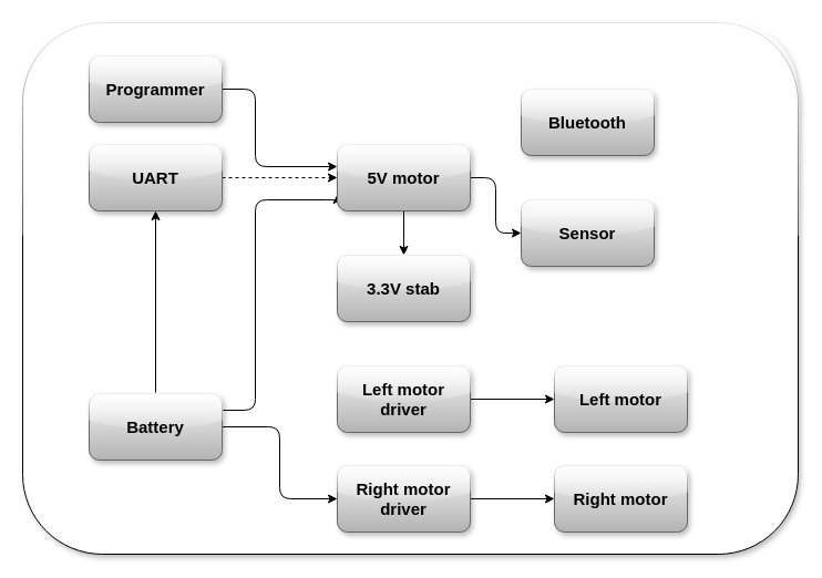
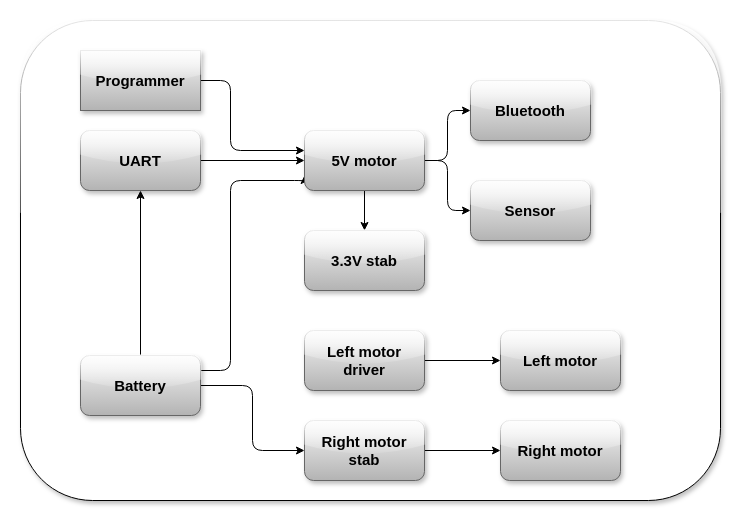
- <mxCell id="21" value="&lt;font color=&quot;#000000&quot;&gt;&lt;span style=&quot;font-size: 15px;&quot;&gt;&lt;b&gt;Programmer&lt;/b&gt;&lt;/span&gt;&lt;/font&gt;" style="rounded=1;whiteSpace=wrap;html=1;glass=1;shadow=1;labelBackgroundColor=none;fillColor=#f5f5f5;gradientColor=#b3b3b3;strokeColor=#666666;" parent="1" vertex="1"><mxGeometry x="80" y="50" width="120" height="60" as="geometry" /></mxCell>
+ <mxCell id="21" value="&lt;font color=&quot;#000000&quot;&gt;&lt;span style=&quot;font-size: 15px;&quot;&gt;&lt;b&gt;Programmer&lt;/b&gt;&lt;/span&gt;&lt;/font&gt;" style="whiteSpace=wrap;html=1;glass=1;shadow=1;labelBackgroundColor=none;fillColor=#f5f5f5;gradientColor=#b3b3b3;strokeColor=#666666;rounded=0;" parent="1" vertex="1"><mxGeometry x="80" y="50" width="120" height="60" as="geometry" /></mxCell>
+ <mxCell id="8" style="edgeStyle=orthogonalEdgeStyle;rounded=1;orthogonalLoop=1;jettySize=auto;html=1;entryX=0;entryY=0.5;entryDx=0;entryDy=0;labelBackgroundColor=none;fontColor=default;" parent="1" source="10" target="18" edge="1"><mxGeometry relative="1" as="geometry" /></mxCell>
- <mxCell id="22" style="edgeStyle=orthogonalEdgeStyle;rounded=1;orthogonalLoop=1;jettySize=auto;html=1;entryX=0;entryY=0.5;entryDx=0;entryDy=0;labelBackgroundColor=none;fontColor=default;dashed=1;" parent="1" source="23" target="10" edge="1"><mxGeometry relative="1" as="geometry" /></mxCell>
+ <mxCell id="22" style="edgeStyle=orthogonalEdgeStyle;rounded=1;orthogonalLoop=1;jettySize=auto;html=1;entryX=0;entryY=0.5;entryDx=0;entryDy=0;labelBackgroundColor=none;fontColor=default;" parent="1" source="23" target="10" edge="1"><mxGeometry relative="1" as="geometry" /></mxCell>
- <mxCell id="15" value="&lt;font color=&quot;#000000&quot;&gt;&lt;span style=&quot;font-size: 15px;&quot;&gt;&lt;b&gt;Right motor driver&lt;/b&gt;&lt;/span&gt;&lt;/font&gt;" style="rounded=1;whiteSpace=wrap;html=1;glass=1;shadow=1;labelBackgroundColor=none;fillColor=#f5f5f5;gradientColor=#b3b3b3;strokeColor=#666666;" parent="1" vertex="1"><mxGeometry x="304" y="420" width="120" height="60" as="geometry" /></mxCell>
+ <mxCell id="15" value="&lt;font color=&quot;#000000&quot;&gt;&lt;span style=&quot;font-size: 15px;&quot;&gt;&lt;b&gt;Right motor stab&lt;/b&gt;&lt;/span&gt;&lt;/font&gt;" style="rounded=1;whiteSpace=wrap;html=1;glass=1;shadow=1;labelBackgroundColor=none;fillColor=#f5f5f5;gradientColor=#b3b3b3;strokeColor=#666666;" parent="1" vertex="1"><mxGeometry x="304" y="420" width="120" height="60" as="geometry" /></mxCell>
